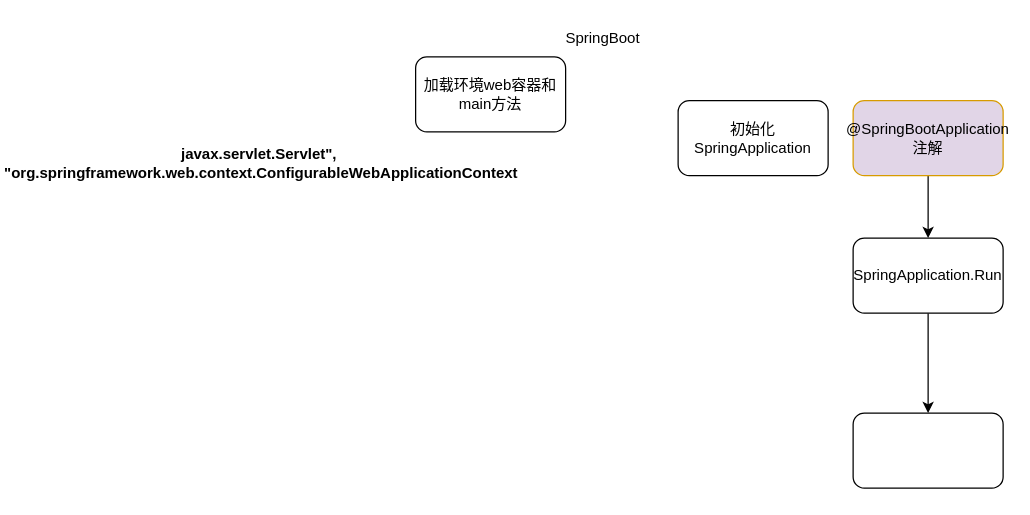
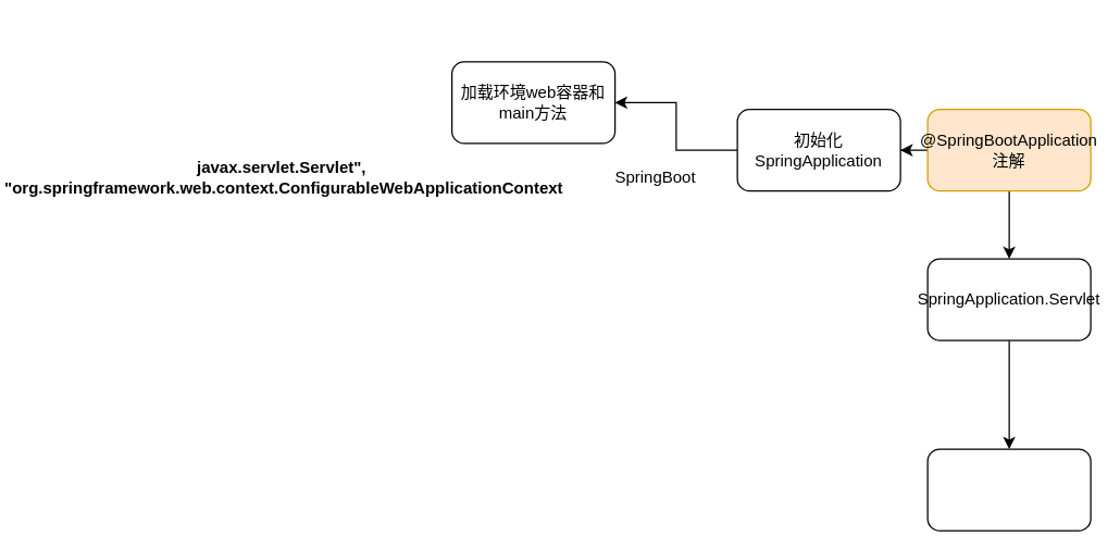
- <mxCell id="2" value="SpringBoot" style="text;html=1;strokeColor=none;fillColor=none;align=center;verticalAlign=middle;whiteSpace=wrap;rounded=0;" vertex="1" parent="1"><mxGeometry x="380" y="20" width="40" height="20" as="geometry" /></mxCell>
+ <mxCell id="2" value="SpringBoot" style="text;html=1;strokeColor=none;fillColor=none;align=center;verticalAlign=middle;whiteSpace=wrap;rounded=0;" vertex="1" parent="1"><mxGeometry x="380" y="120" width="40" height="20" as="geometry" /></mxCell>
+ <mxCell id="9" value="" style="edgeStyle=orthogonalEdgeStyle;rounded=0;orthogonalLoop=1;jettySize=auto;html=1;" edge="1" parent="1" source="10" target="11"><mxGeometry relative="1" as="geometry" /></mxCell>
+ <mxCell id="4" value="" style="edgeStyle=orthogonalEdgeStyle;rounded=0;orthogonalLoop=1;jettySize=auto;html=1;" edge="1" parent="1" source="5" target="10"><mxGeometry relative="1" as="geometry" /></mxCell>
- <mxCell id="5" value="@SpringBootApplication注解" style="rounded=1;whiteSpace=wrap;html=1;fillColor=#e1d5e7;strokeColor=#d79b00;" vertex="1" parent="1"><mxGeometry x="600" y="80" width="120" height="60" as="geometry" /></mxCell>
+ <mxCell id="5" value="@SpringBootApplication注解" style="rounded=1;whiteSpace=wrap;html=1;fillColor=#ffe6cc;strokeColor=#d79b00;" vertex="1" parent="1"><mxGeometry x="600" y="80" width="120" height="60" as="geometry" /></mxCell>
- <mxCell id="7" value="&lt;span style=&quot;white-space: normal&quot;&gt;SpringApplication.Run&lt;/span&gt;" style="rounded=1;whiteSpace=wrap;html=1;" vertex="1" parent="1"><mxGeometry x="600" y="190" width="120" height="60" as="geometry" /></mxCell>
+ <mxCell id="7" value="&lt;span style=&quot;white-space: normal&quot;&gt;SpringApplication.Servlet&lt;/span&gt;" style="rounded=1;whiteSpace=wrap;html=1;" vertex="1" parent="1"><mxGeometry x="600" y="190" width="120" height="60" as="geometry" /></mxCell>
